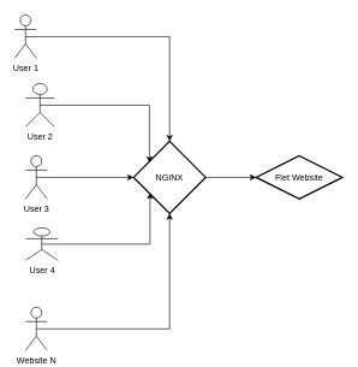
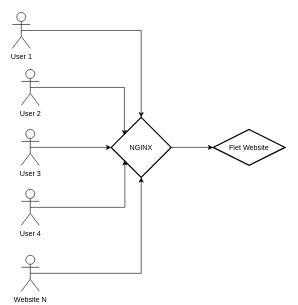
- <mxCell id="5" value="User 2" style="shape=umlActor;verticalLabelPosition=bottom;verticalAlign=top;html=1;outlineConnect=0;" vertex="1" parent="1"><mxGeometry x="35" y="115" width="40" height="60" as="geometry" /></mxCell>
+ <mxCell id="5" value="User 2" style="shape=umlActor;verticalLabelPosition=bottom;verticalAlign=top;html=1;outlineConnect=0;" vertex="1" parent="1"><mxGeometry x="35" y="115" width="30" height="60" as="geometry" /></mxCell>
- <mxCell id="6" value="&lt;div&gt;User 4&lt;/div&gt;" style="shape=umlActor;verticalLabelPosition=bottom;verticalAlign=top;html=1;outlineConnect=0;" vertex="1" parent="1"><mxGeometry x="35" y="315" width="45" height="45" as="geometry" /></mxCell>
+ <mxCell id="6" value="&lt;div&gt;User 4&lt;/div&gt;" style="shape=umlActor;verticalLabelPosition=bottom;verticalAlign=top;html=1;outlineConnect=0;" vertex="1" parent="1"><mxGeometry x="35" y="315" width="30" height="60" as="geometry" /></mxCell>
